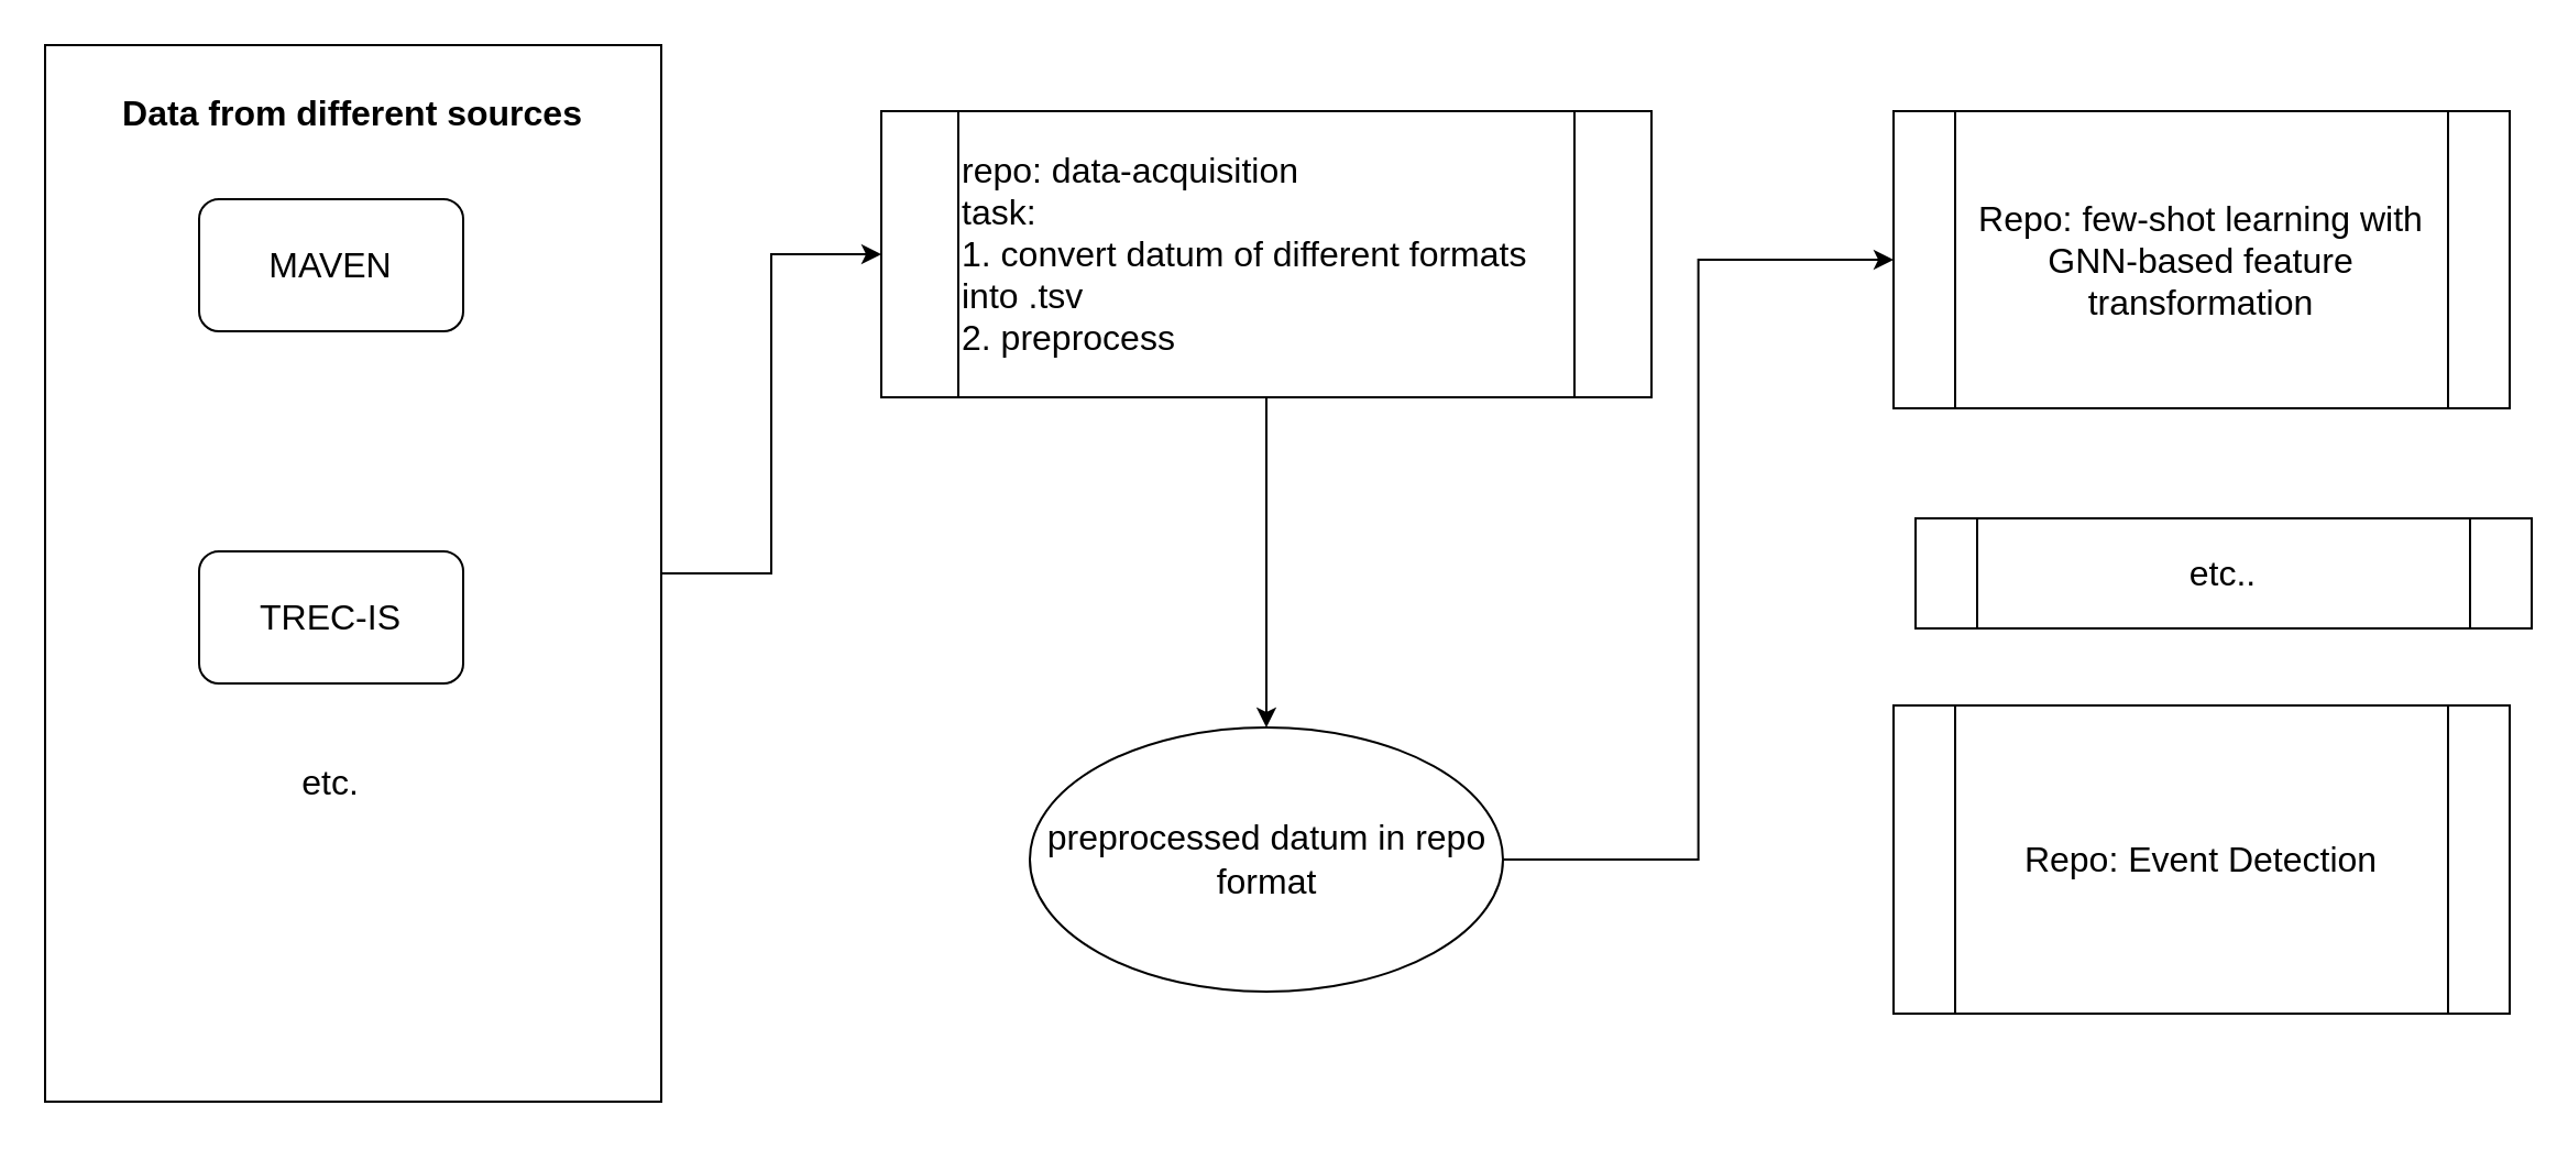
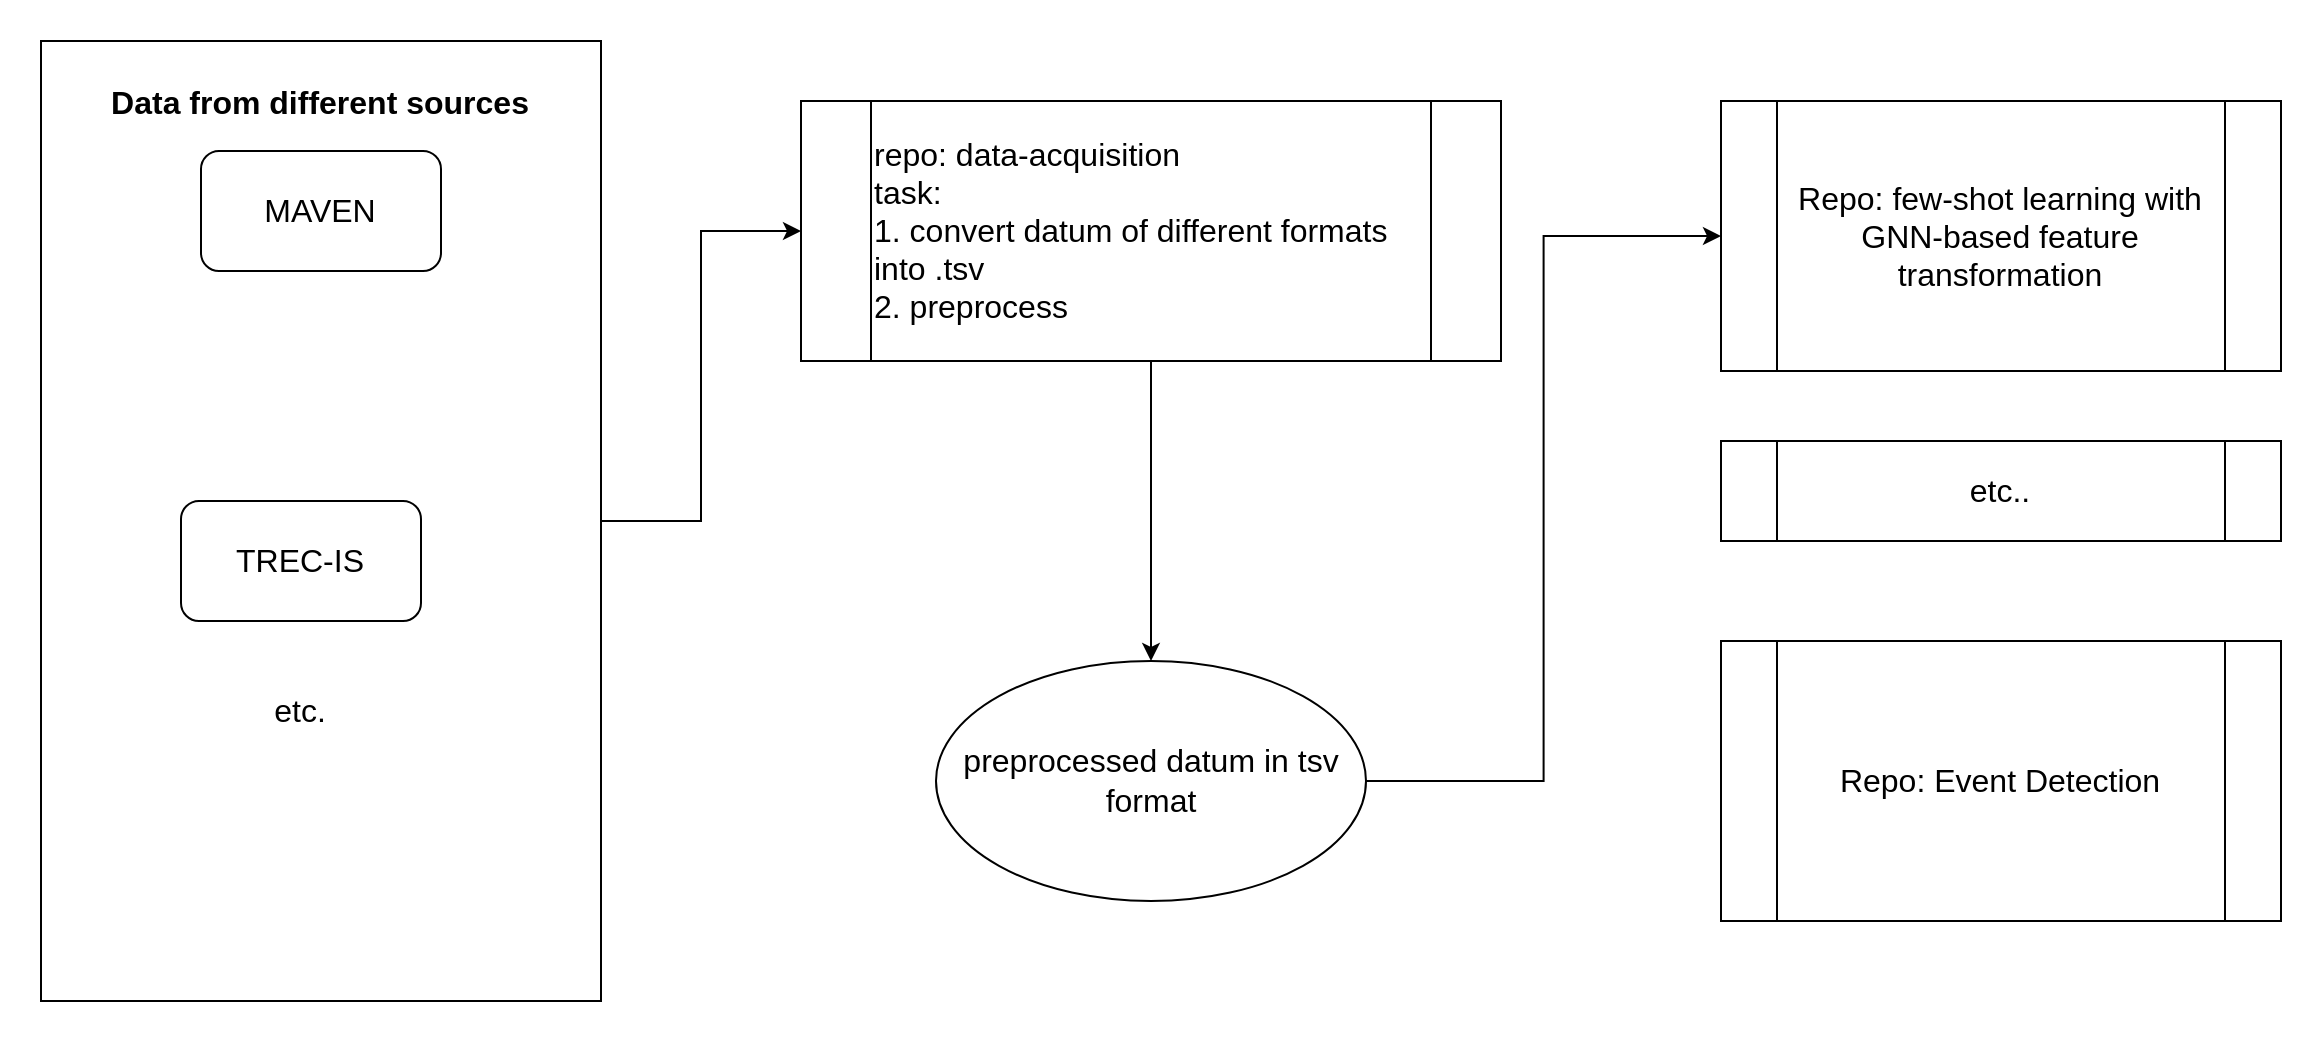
- <mxCell id="4" value="MAVEN" style="rounded=1;whiteSpace=wrap;html=1;fontSize=16;fillColor=none;" parent="1" vertex="1"><mxGeometry x="90" y="90" width="120" height="60" as="geometry" /></mxCell>
+ <mxCell id="4" value="MAVEN" style="rounded=1;whiteSpace=wrap;html=1;fontSize=16;fillColor=none;" parent="1" vertex="1"><mxGeometry x="100" y="75" width="120" height="60" as="geometry" /></mxCell>
- <mxCell id="13" value="etc.." style="shape=process;whiteSpace=wrap;html=1;backgroundOutline=1;fontSize=16;fillColor=none;" parent="1" vertex="1"><mxGeometry x="870" y="235" width="280" height="50" as="geometry" /></mxCell>
+ <mxCell id="13" value="etc.." style="shape=process;whiteSpace=wrap;html=1;backgroundOutline=1;fontSize=16;fillColor=none;" parent="1" vertex="1"><mxGeometry x="860" y="220" width="280" height="50" as="geometry" /></mxCell>
- <mxCell id="10" value="preprocessed datum in repo format" style="ellipse;whiteSpace=wrap;html=1;fontSize=16;fillColor=none;" parent="1" vertex="1"><mxGeometry x="467.5" y="330" width="215" height="120" as="geometry" /></mxCell>
+ <mxCell id="10" value="preprocessed datum in tsv format" style="ellipse;whiteSpace=wrap;html=1;fontSize=16;fillColor=none;" parent="1" vertex="1"><mxGeometry x="467.5" y="330" width="215" height="120" as="geometry" /></mxCell>
